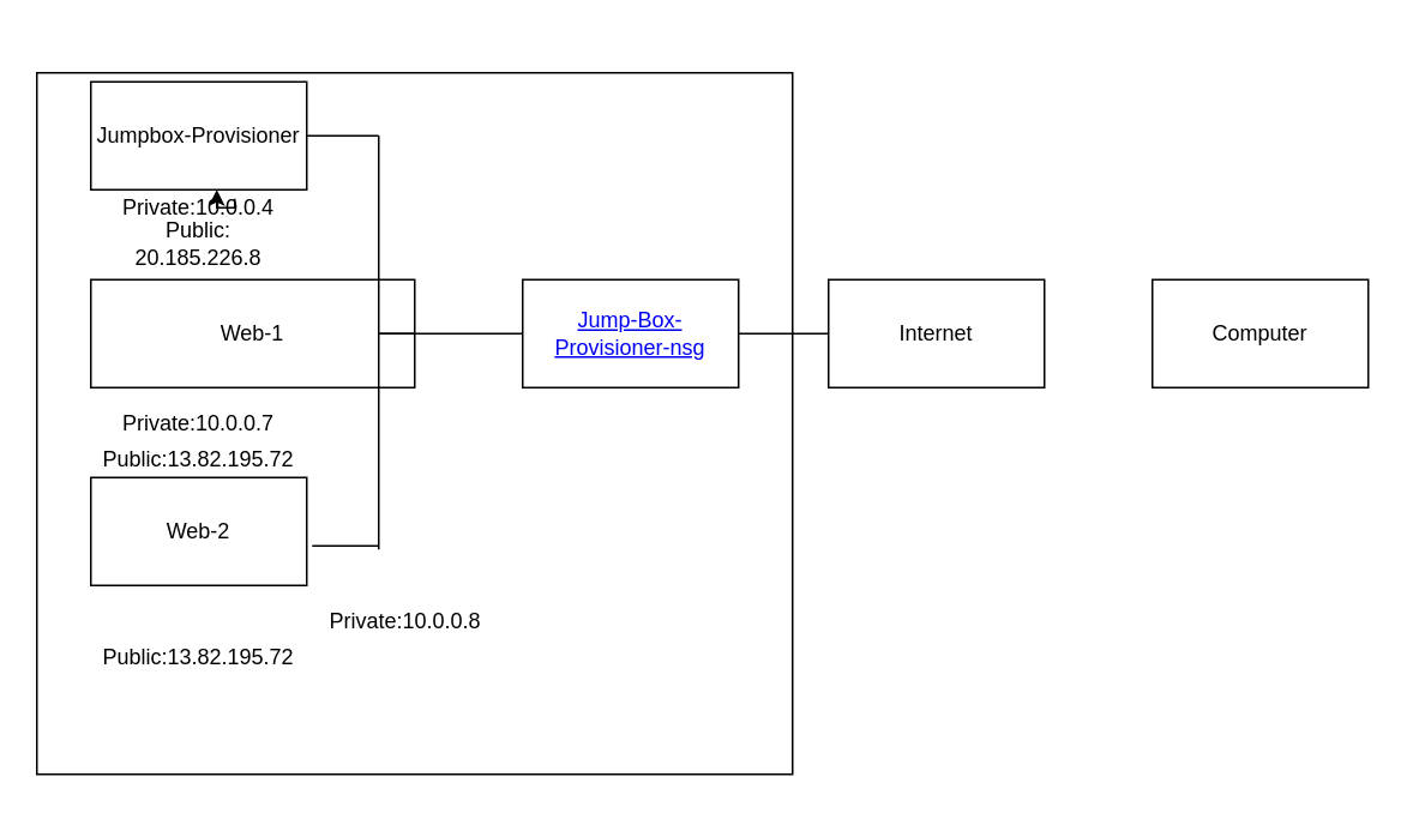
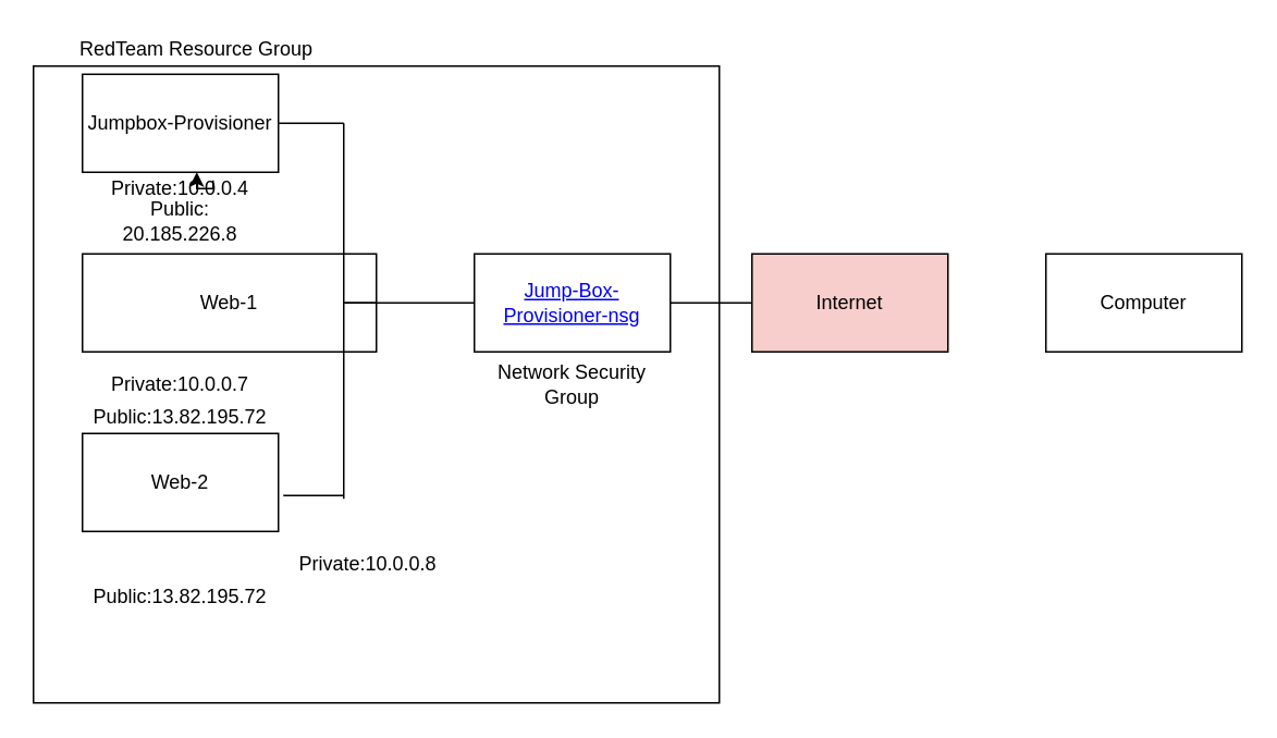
+ <mxCell id="23" value="RedTeam Resource Group" style="text;html=1;strokeColor=none;fillColor=none;align=center;verticalAlign=middle;whiteSpace=wrap;rounded=0;" vertex="1" parent="1"><mxGeometry x="30" y="20" width="180" height="20" as="geometry" /></mxCell>
- <mxCell id="17" value="&lt;div&gt;Internet&lt;/div&gt;" style="rounded=0;whiteSpace=wrap;html=1;" parent="1" vertex="1"><mxGeometry x="460" y="155" width="120" height="60" as="geometry" /></mxCell>
+ <mxCell id="17" value="&lt;div&gt;Internet&lt;/div&gt;" style="rounded=0;whiteSpace=wrap;html=1;fillColor=#f8cecc;" parent="1" vertex="1"><mxGeometry x="460" y="155" width="120" height="60" as="geometry" /></mxCell>
+ <mxCell id="7" value="&lt;div&gt;Network Security&lt;/div&gt;&lt;div&gt;Group&lt;br&gt;&lt;/div&gt;" style="text;html=1;strokeColor=none;fillColor=none;align=center;verticalAlign=middle;whiteSpace=wrap;rounded=0;" parent="1" vertex="1"><mxGeometry x="290" y="225" width="120" height="20" as="geometry" /></mxCell>
